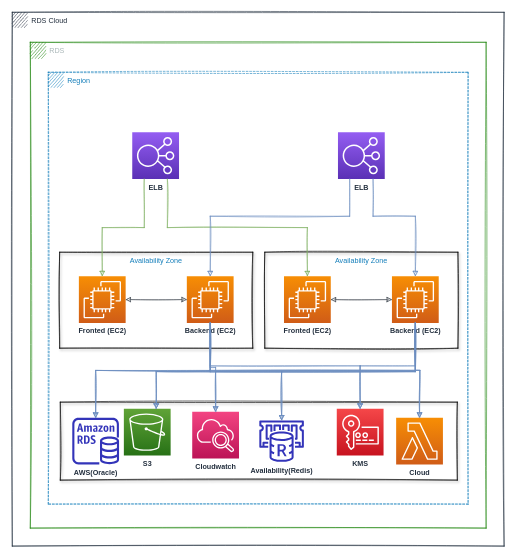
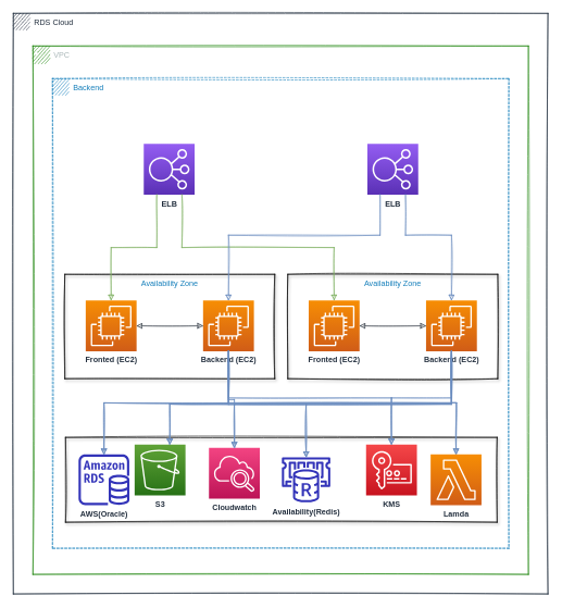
- <mxCell id="3" value="RDS" style="points=[[0,0],[0.25,0],[0.5,0],[0.75,0],[1,0],[1,0.25],[1,0.5],[1,0.75],[1,1],[0.75,1],[0.5,1],[0.25,1],[0,1],[0,0.75],[0,0.5],[0,0.25]];outlineConnect=0;gradientColor=none;html=1;whiteSpace=wrap;fontSize=12;fontStyle=0;shape=mxgraph.aws4.group;grIcon=mxgraph.aws4.group_vpc;strokeColor=#248814;fillColor=none;verticalAlign=top;align=left;spacingLeft=30;fontColor=#AAB7B8;dashed=0;sketch=1;" vertex="1" parent="1"><mxGeometry x="50" y="70" width="760" height="810" as="geometry" /></mxCell>
+ <mxCell id="3" value="VPC" style="points=[[0,0],[0.25,0],[0.5,0],[0.75,0],[1,0],[1,0.25],[1,0.5],[1,0.75],[1,1],[0.75,1],[0.5,1],[0.25,1],[0,1],[0,0.75],[0,0.5],[0,0.25]];outlineConnect=0;gradientColor=none;html=1;whiteSpace=wrap;fontSize=12;fontStyle=0;shape=mxgraph.aws4.group;grIcon=mxgraph.aws4.group_vpc;strokeColor=#248814;fillColor=none;verticalAlign=top;align=left;spacingLeft=30;fontColor=#AAB7B8;dashed=0;sketch=1;" vertex="1" parent="1"><mxGeometry x="50" y="70" width="760" height="810" as="geometry" /></mxCell>
- <mxCell id="4" value="Region" style="points=[[0,0],[0.25,0],[0.5,0],[0.75,0],[1,0],[1,0.25],[1,0.5],[1,0.75],[1,1],[0.75,1],[0.5,1],[0.25,1],[0,1],[0,0.75],[0,0.5],[0,0.25]];outlineConnect=0;gradientColor=none;html=1;whiteSpace=wrap;fontSize=12;fontStyle=0;shape=mxgraph.aws4.group;grIcon=mxgraph.aws4.group_region;strokeColor=#147EBA;fillColor=none;verticalAlign=top;align=left;spacingLeft=30;fontColor=#147EBA;dashed=1;sketch=1;" vertex="1" parent="1"><mxGeometry x="80" y="120" width="700" height="720" as="geometry" /></mxCell>
+ <mxCell id="4" value="Backend" style="points=[[0,0],[0.25,0],[0.5,0],[0.75,0],[1,0],[1,0.25],[1,0.5],[1,0.75],[1,1],[0.75,1],[0.5,1],[0.25,1],[0,1],[0,0.75],[0,0.5],[0,0.25]];outlineConnect=0;gradientColor=none;html=1;whiteSpace=wrap;fontSize=12;fontStyle=0;shape=mxgraph.aws4.group;grIcon=mxgraph.aws4.group_region;strokeColor=#147EBA;fillColor=none;verticalAlign=top;align=left;spacingLeft=30;fontColor=#147EBA;dashed=1;sketch=1;" vertex="1" parent="1"><mxGeometry x="80" y="120" width="700" height="720" as="geometry" /></mxCell>
- <mxCell id="37" value="&lt;b&gt;Cloud&lt;/b&gt;" style="points=[[0,0,0],[0.25,0,0],[0.5,0,0],[0.75,0,0],[1,0,0],[0,1,0],[0.25,1,0],[0.5,1,0],[0.75,1,0],[1,1,0],[0,0.25,0],[0,0.5,0],[0,0.75,0],[1,0.25,0],[1,0.5,0],[1,0.75,0]];outlineConnect=0;fontColor=#232F3E;gradientColor=#F78E04;gradientDirection=north;fillColor=#D05C17;strokeColor=#ffffff;dashed=0;verticalLabelPosition=bottom;verticalAlign=top;align=center;html=1;fontSize=12;fontStyle=0;aspect=fixed;shape=mxgraph.aws4.resourceIcon;resIcon=mxgraph.aws4.lambda;rounded=0;shadow=0;sketch=0;" vertex="1" parent="1"><mxGeometry x="660" y="696" width="78" height="78" as="geometry" /></mxCell>
+ <mxCell id="37" value="&lt;b&gt;Lamda&lt;/b&gt;" style="points=[[0,0,0],[0.25,0,0],[0.5,0,0],[0.75,0,0],[1,0,0],[0,1,0],[0.25,1,0],[0.5,1,0],[0.75,1,0],[1,1,0],[0,0.25,0],[0,0.5,0],[0,0.75,0],[1,0.25,0],[1,0.5,0],[1,0.75,0]];outlineConnect=0;fontColor=#232F3E;gradientColor=#F78E04;gradientDirection=north;fillColor=#D05C17;strokeColor=#ffffff;dashed=0;verticalLabelPosition=bottom;verticalAlign=top;align=center;html=1;fontSize=12;fontStyle=0;aspect=fixed;shape=mxgraph.aws4.resourceIcon;resIcon=mxgraph.aws4.lambda;rounded=0;shadow=0;sketch=0;" vertex="1" parent="1"><mxGeometry x="660" y="696" width="78" height="78" as="geometry" /></mxCell>
